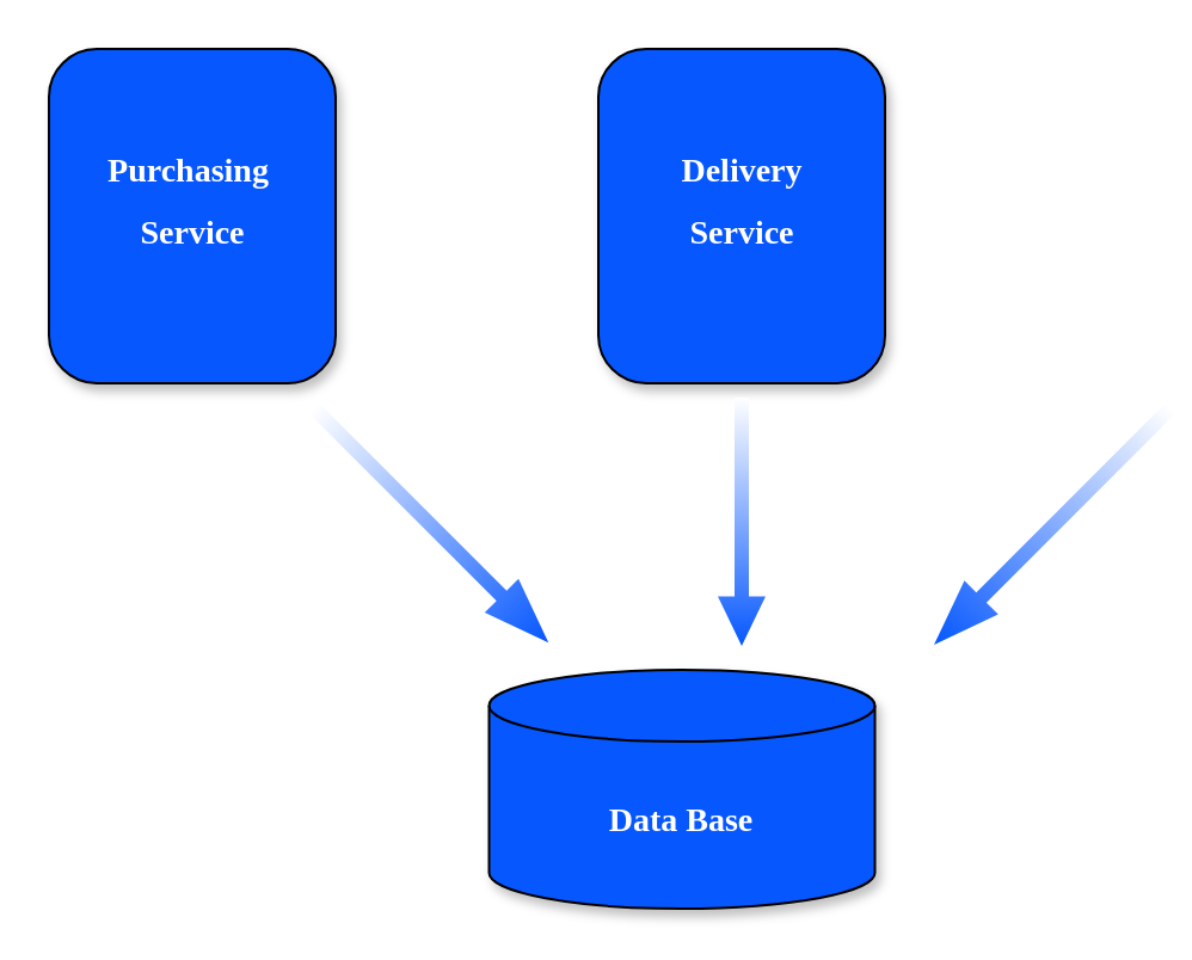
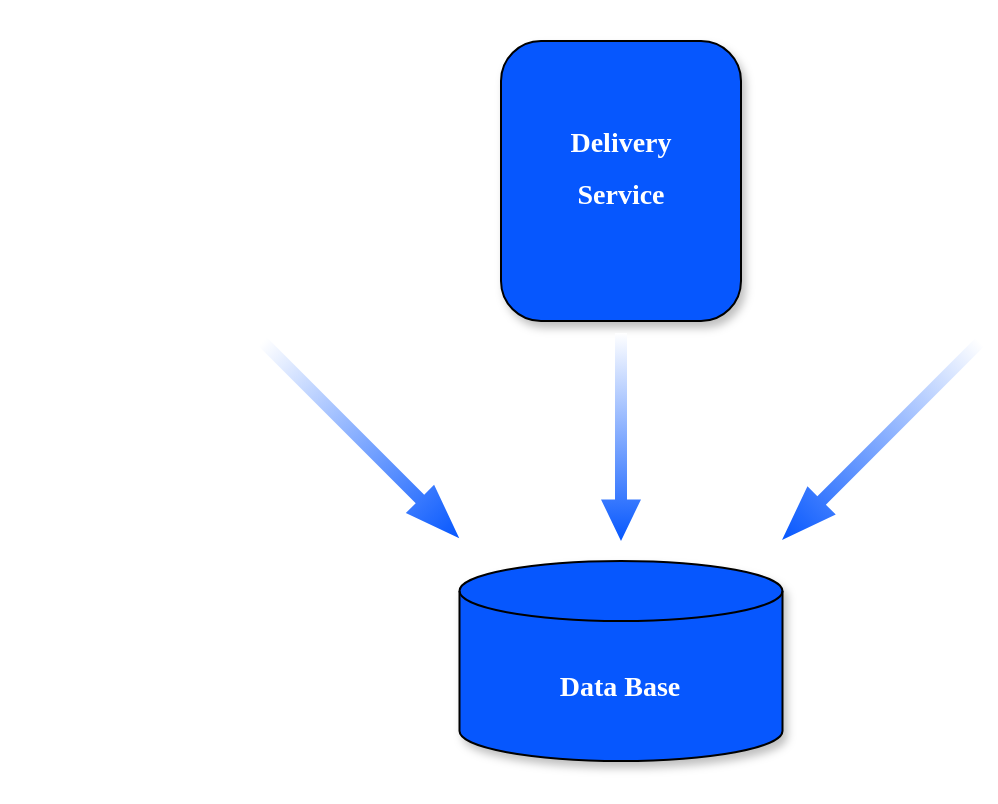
- <mxCell id="3" value="&lt;h1 style=&quot;font-size: 14px;&quot;&gt;&lt;font style=&quot;font-size: 14px;&quot;&gt;Purchasing&amp;nbsp;&lt;/font&gt;&lt;/h1&gt;&lt;h1 style=&quot;font-size: 14px;&quot;&gt;&lt;font style=&quot;font-size: 14px;&quot;&gt;Service&lt;/font&gt;&lt;/h1&gt;" style="verticalLabelPosition=middle;verticalAlign=middle;html=1;shape=mxgraph.basic.rect;fillColor2=none;strokeWidth=1;size=20;indent=5;fillColor=#0657fe;align=center;labelPosition=center;spacingBottom=10;fontFamily=Montserrat;fontSource=https%3A%2F%2Ffonts.googleapis.com%2Fcss%3Ffamily%3DMontserrat;fontColor=#FFFFFF;labelBorderColor=none;bottomLeftStyle=rounded;bottomRightStyle=rounded;topRightStyle=rounded;topLeftStyle=rounded;shadow=1;" vertex="1" parent="1"><mxGeometry x="20" y="20" width="120" height="140" as="geometry" /></mxCell>
- <mxCell id="2" value="&lt;h1 style=&quot;font-size: 14px;&quot;&gt;&lt;font style=&quot;font-size: 14px;&quot; color=&quot;#ffffff&quot; data-font-src=&quot;https://fonts.googleapis.com/css?family=Montserrat&quot; face=&quot;Montserrat&quot;&gt;Data Base&lt;/font&gt;&lt;/h1&gt;" style="shape=cylinder3;whiteSpace=wrap;html=1;boundedLbl=1;backgroundOutline=1;size=15;fillColor=#0657FE;shadow=1;" vertex="1" parent="1"><mxGeometry x="204.25" y="280" width="161.5" height="100" as="geometry" /></mxCell>
+ <mxCell id="2" value="&lt;h1 style=&quot;font-size: 14px;&quot;&gt;&lt;font style=&quot;font-size: 14px;&quot; color=&quot;#ffffff&quot; data-font-src=&quot;https://fonts.googleapis.com/css?family=Montserrat&quot; face=&quot;Montserrat&quot;&gt;Data Base&lt;/font&gt;&lt;/h1&gt;" style="shape=cylinder3;whiteSpace=wrap;html=1;boundedLbl=1;backgroundOutline=1;size=15;fillColor=#0657FE;shadow=1;" vertex="1" parent="1"><mxGeometry x="229.25" y="280" width="161.5" height="100" as="geometry" /></mxCell>
